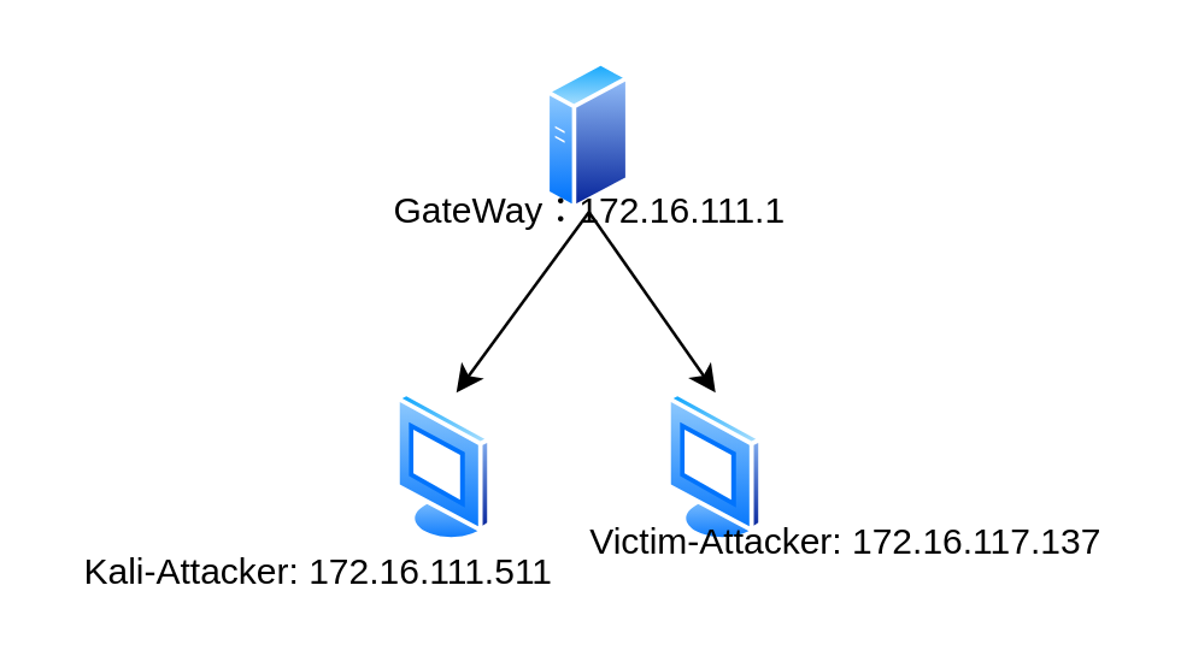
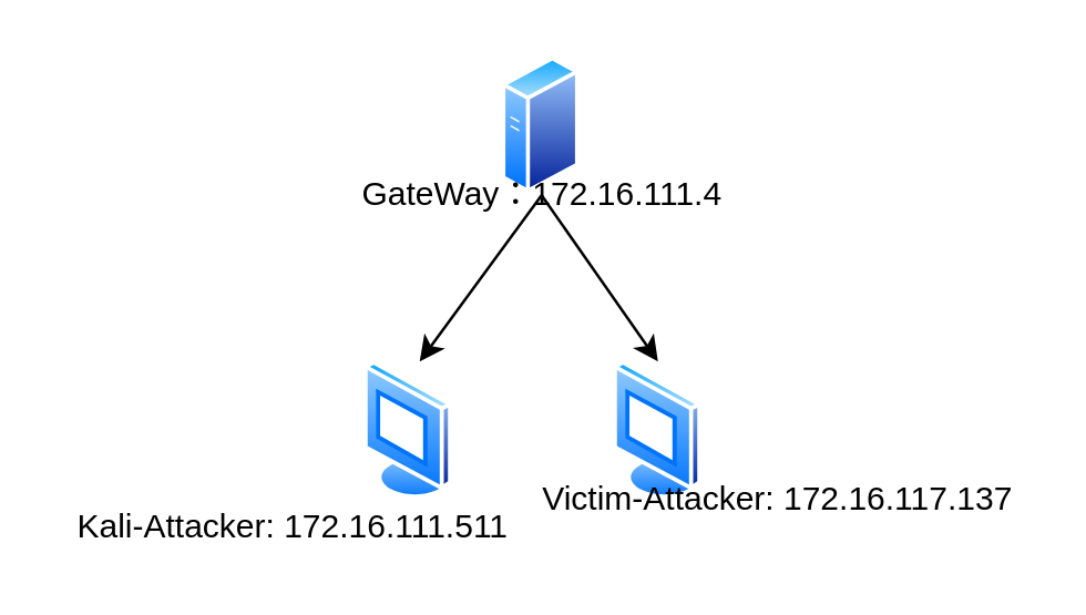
- <mxCell id="7" value="GateWay：172.16.111.1" style="text;html=1;align=center;verticalAlign=middle;resizable=0;points=[];autosize=1;strokeColor=none;fillColor=none;" vertex="1" parent="1"><mxGeometry x="120" y="60" width="150" height="20" as="geometry" /></mxCell>
+ <mxCell id="7" value="GateWay：172.16.111.4" style="text;html=1;align=center;verticalAlign=middle;resizable=0;points=[];autosize=1;strokeColor=none;fillColor=none;" vertex="1" parent="1"><mxGeometry x="120" y="60" width="150" height="20" as="geometry" /></mxCell>
